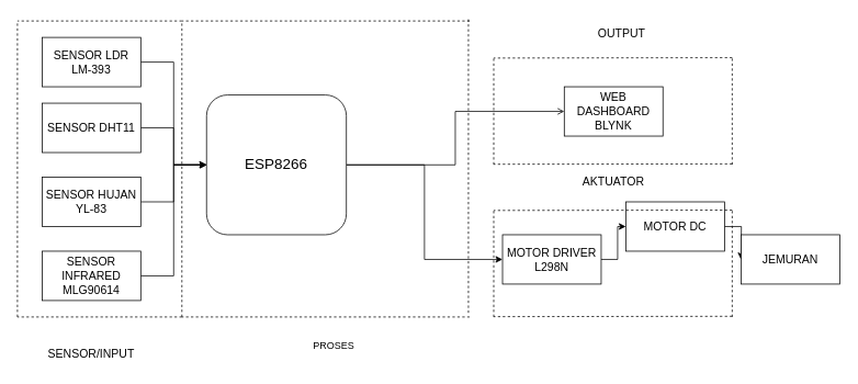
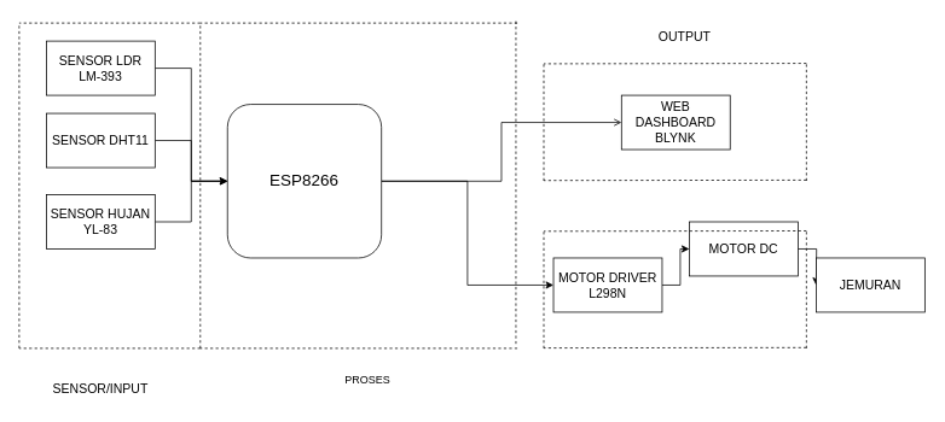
- <mxCell id="32" value="&lt;font style=&quot;font-size: 14px;&quot;&gt;AKTUATOR&lt;/font&gt;" style="text;html=1;strokeColor=none;fillColor=none;align=center;verticalAlign=middle;whiteSpace=wrap;rounded=0;" parent="1" vertex="1"><mxGeometry x="680" y="205" width="130" height="30" as="geometry" /></mxCell>
- <mxCell id="8" style="edgeStyle=orthogonalEdgeStyle;rounded=0;orthogonalLoop=1;jettySize=auto;html=1;exitX=1;exitY=0.5;exitDx=0;exitDy=0;entryX=0;entryY=0.5;entryDx=0;entryDy=0;" parent="1" source="9" target="12" edge="1"><mxGeometry relative="1" as="geometry" /></mxCell>
- <mxCell id="9" value="&lt;font style=&quot;font-size: 14px;&quot;&gt;SENSOR INFRARED MLG90614&lt;/font&gt;" style="whiteSpace=wrap;html=1;rounded=0;" parent="1" vertex="1"><mxGeometry x="50" y="305" width="120" height="60" as="geometry" /></mxCell>
